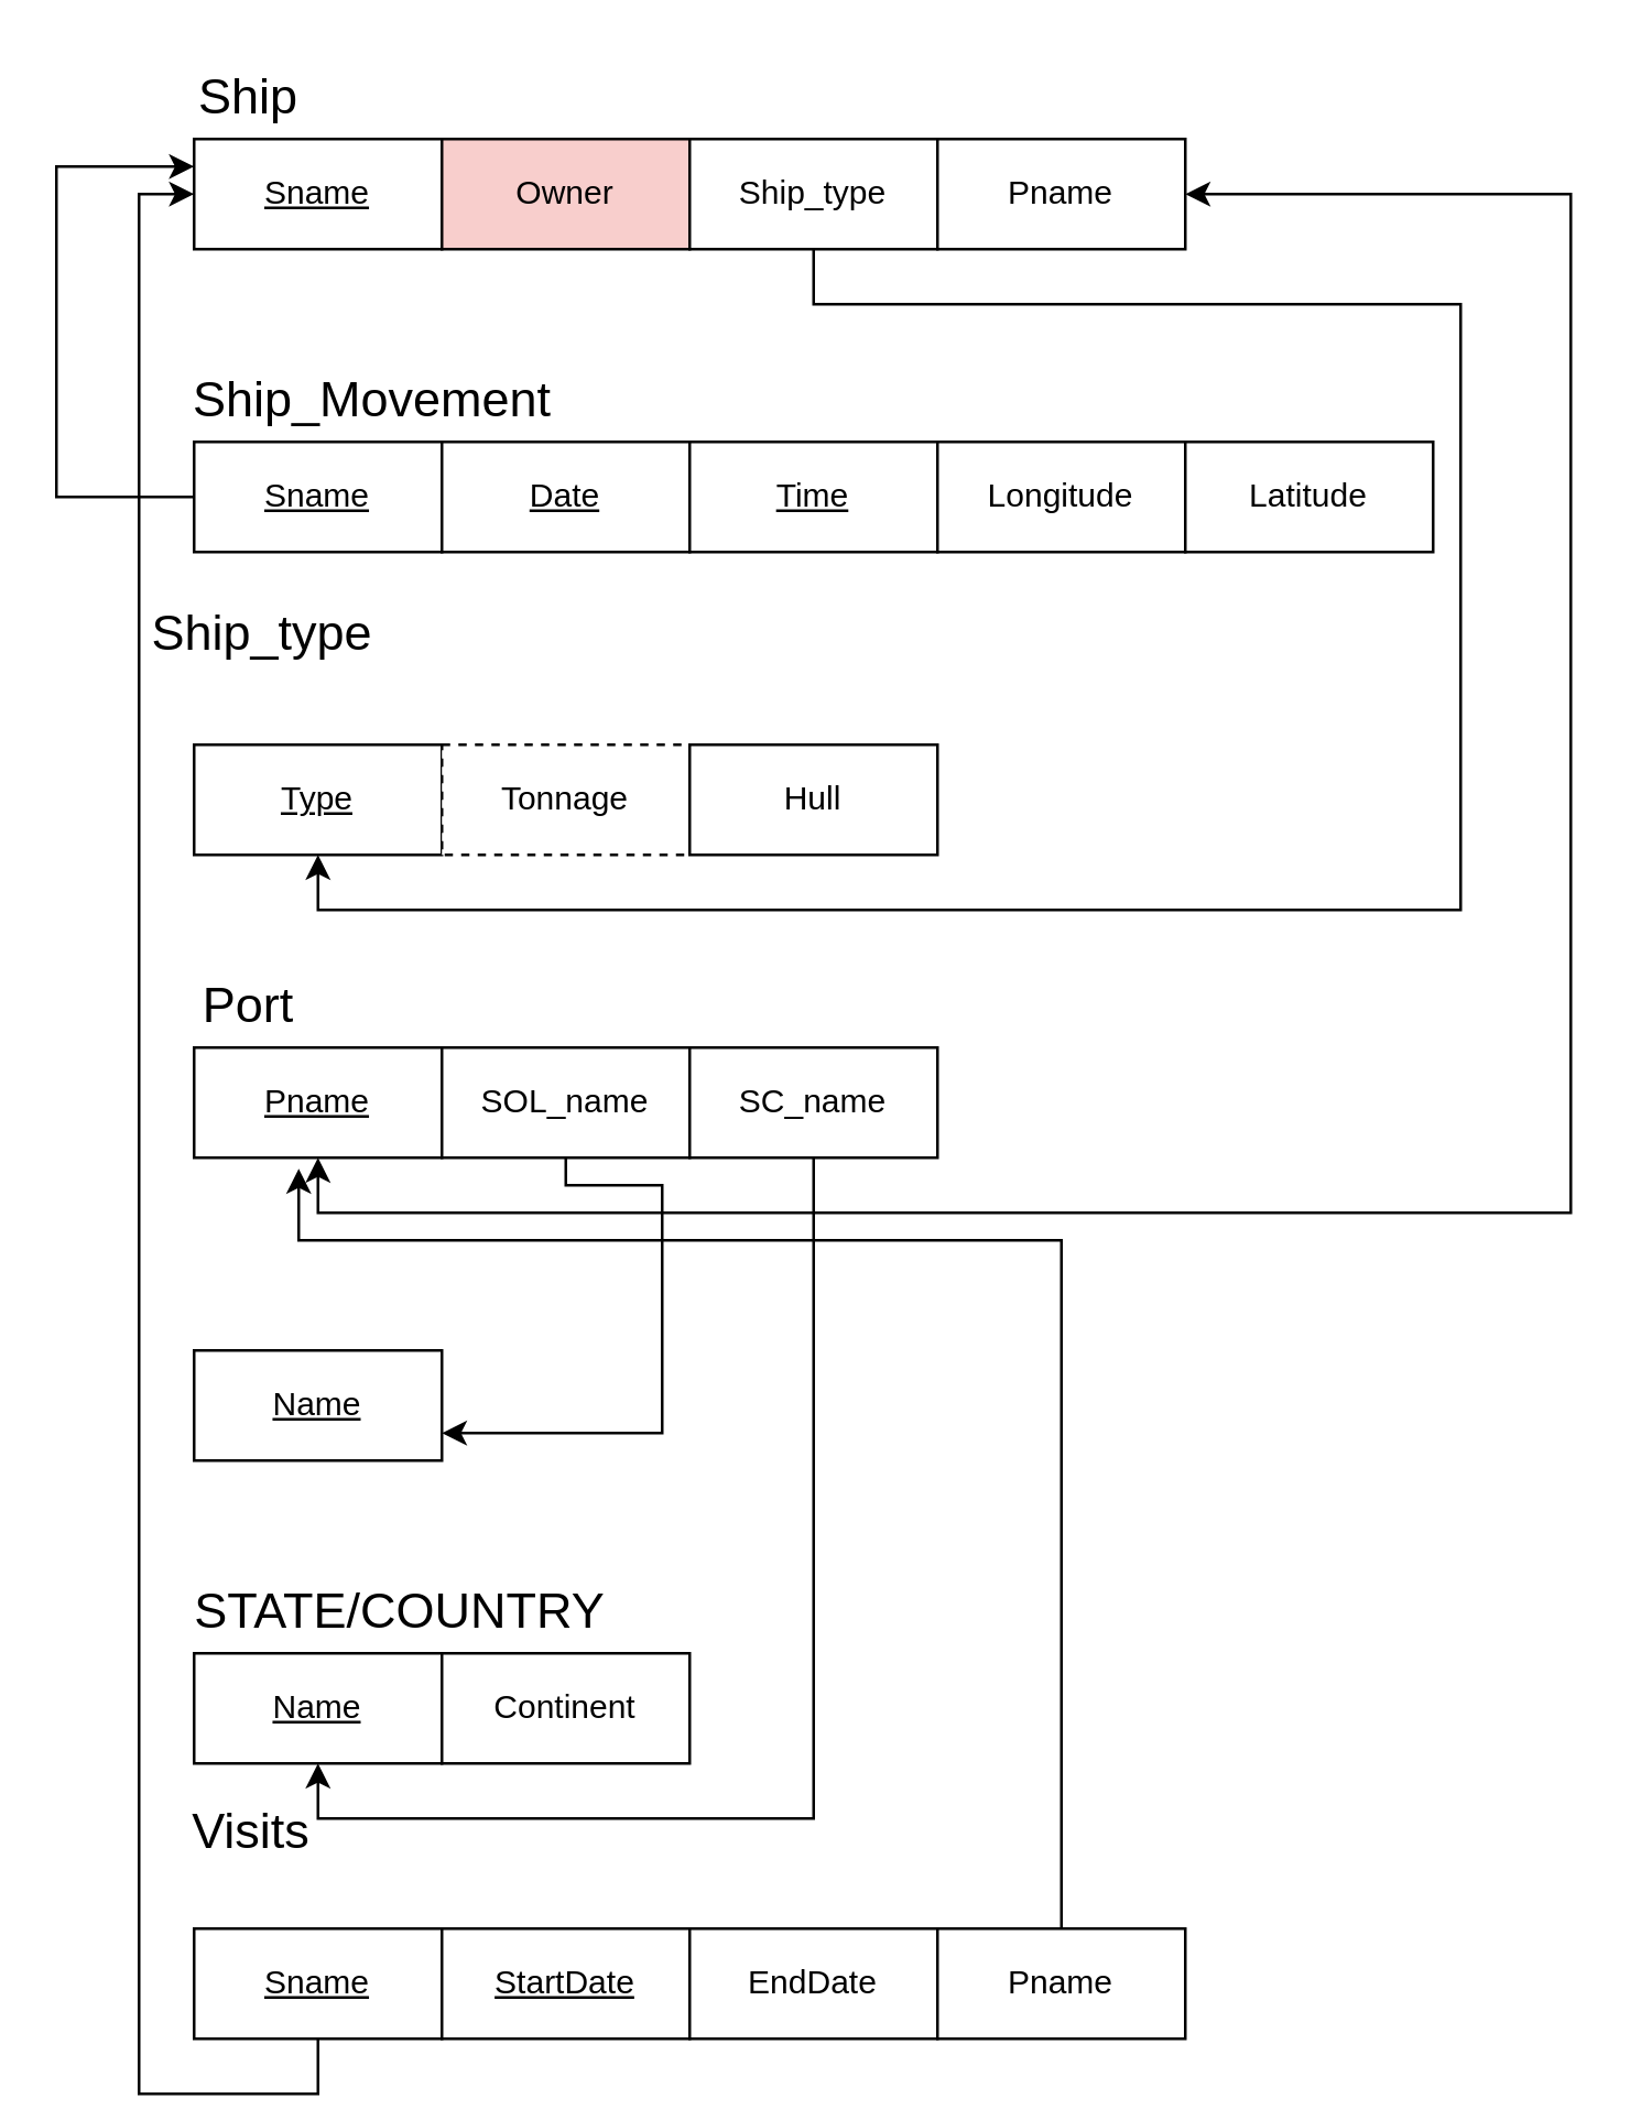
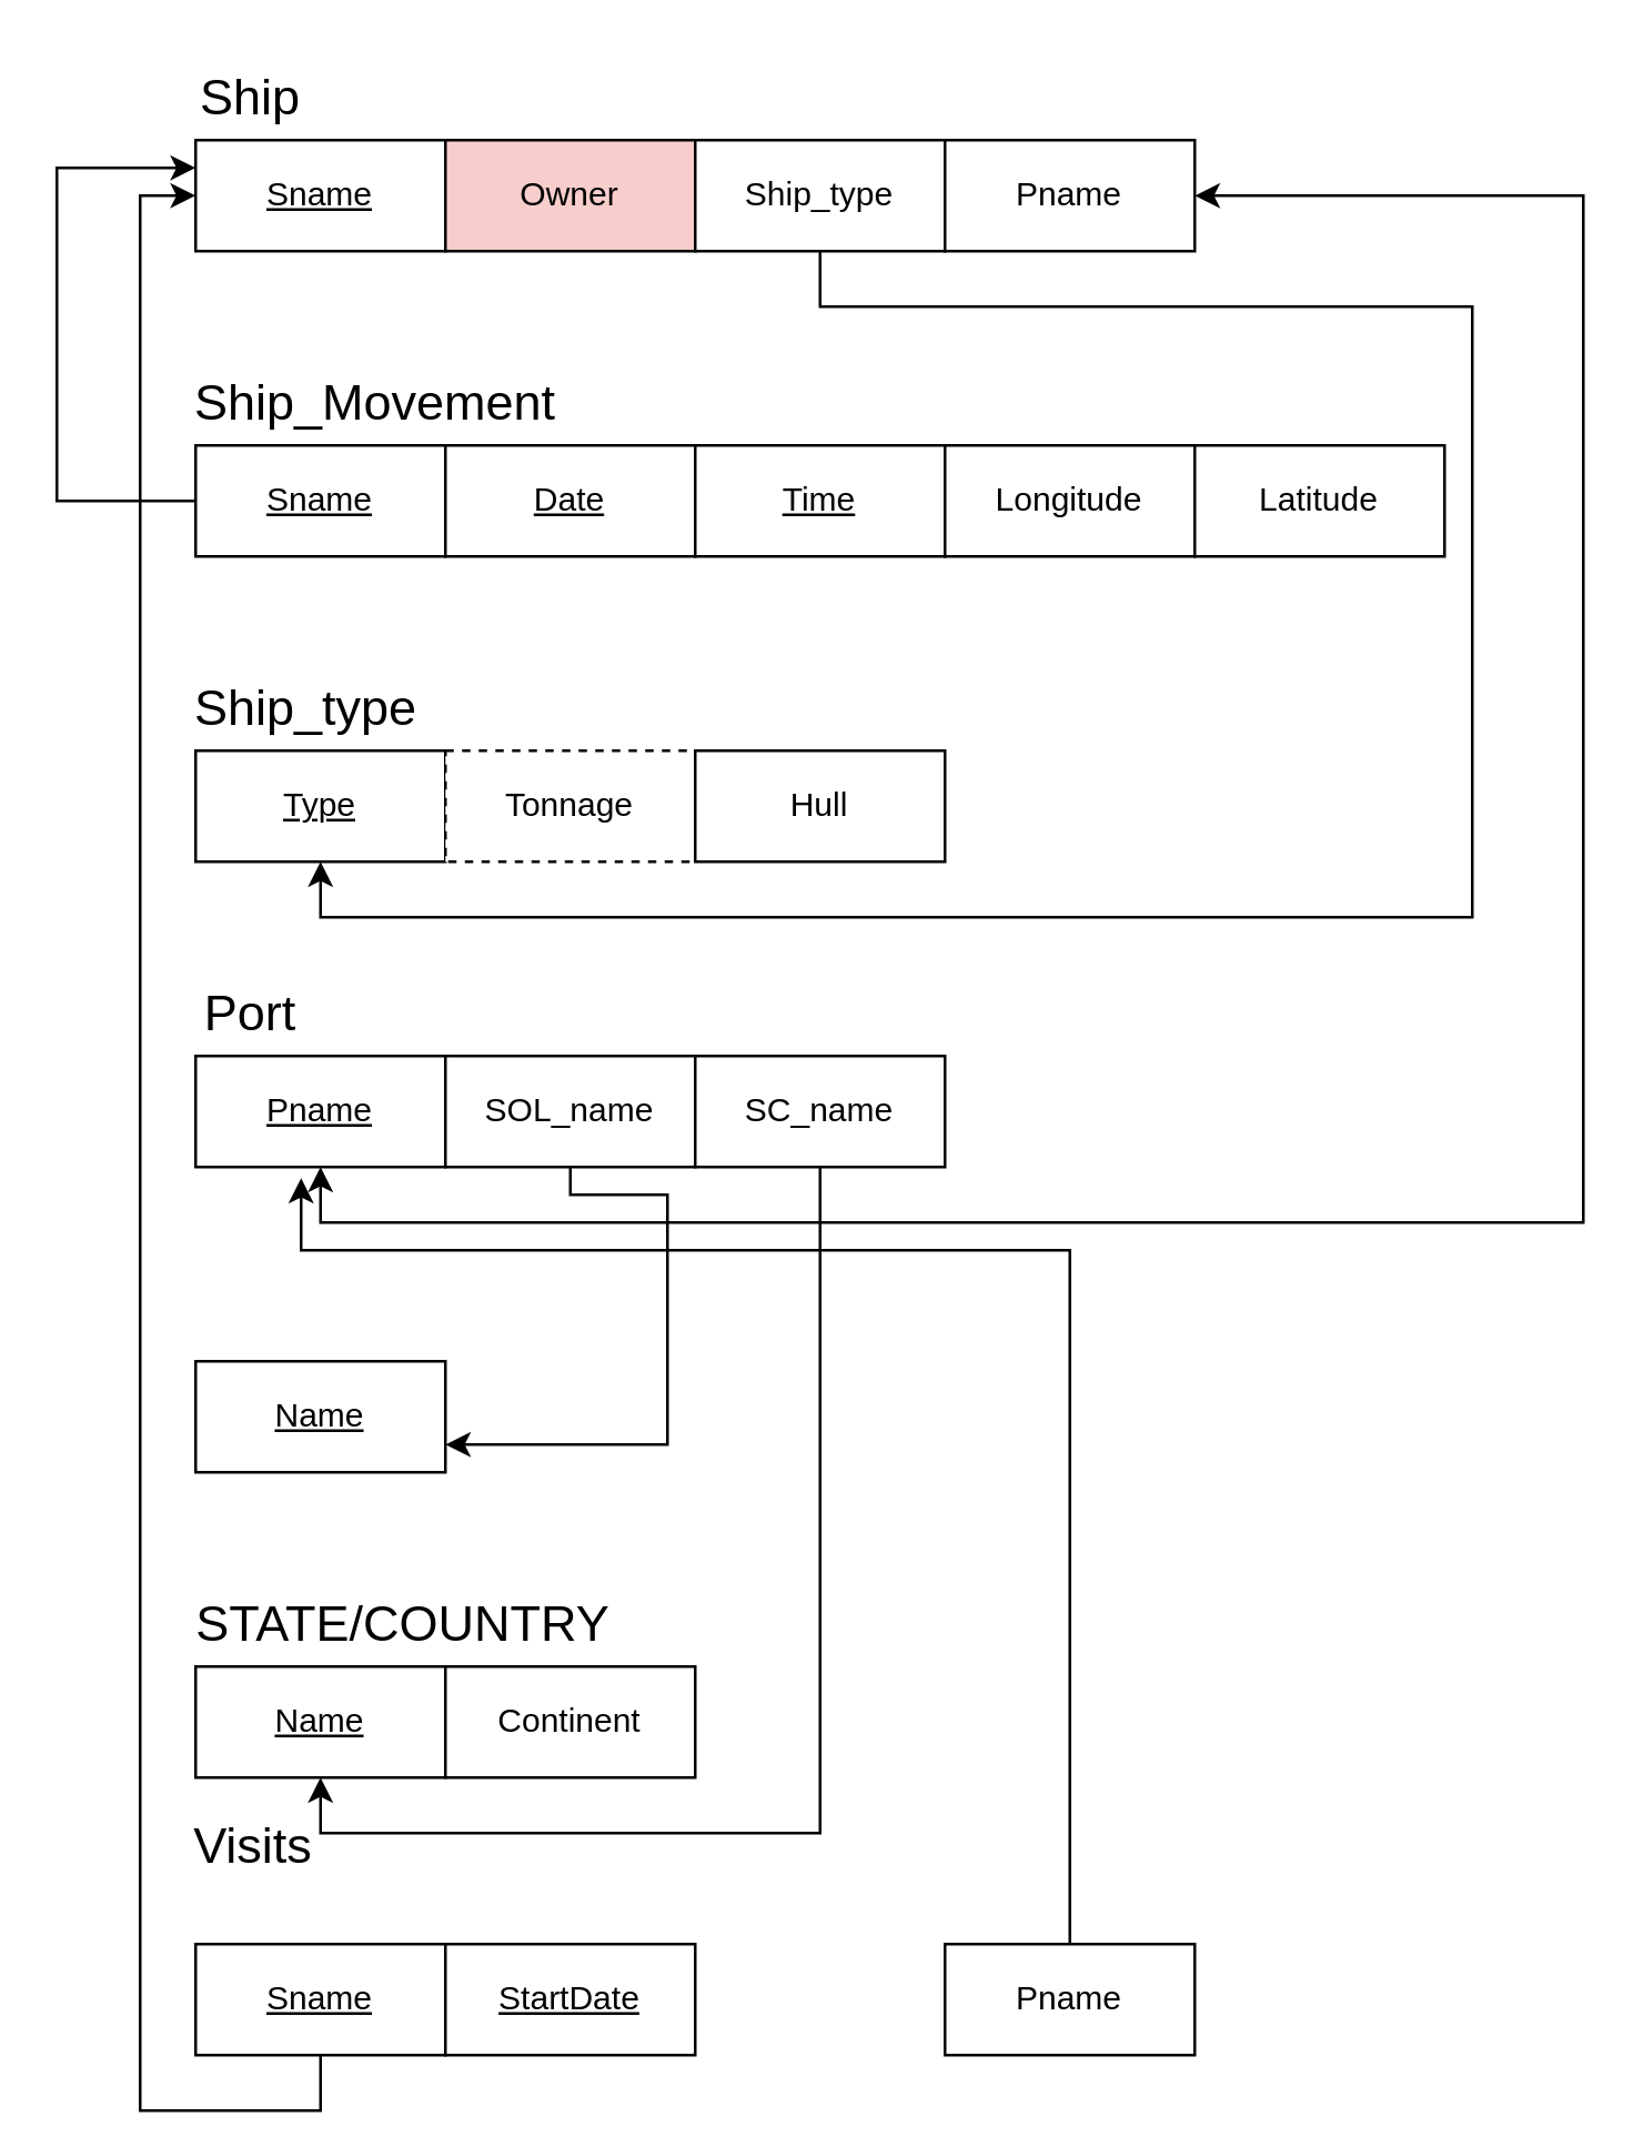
- <mxCell id="18" value="&lt;font style=&quot;font-size: 18px&quot;&gt;Ship_type&lt;/font&gt;" style="text;html=1;strokeColor=none;fillColor=none;align=center;verticalAlign=middle;whiteSpace=wrap;rounded=0;" vertex="1" parent="1"><mxGeometry x="55" y="215" width="80" height="30" as="geometry" /></mxCell>
+ <mxCell id="18" value="&lt;font style=&quot;font-size: 18px&quot;&gt;Ship_type&lt;/font&gt;" style="text;html=1;strokeColor=none;fillColor=none;align=center;verticalAlign=middle;whiteSpace=wrap;rounded=0;" vertex="1" parent="1"><mxGeometry x="70" y="240" width="80" height="30" as="geometry" /></mxCell>
- <mxCell id="33" value="EndDate" style="rounded=0;whiteSpace=wrap;html=1;" vertex="1" parent="1"><mxGeometry x="250" y="700" width="90" height="40" as="geometry" /></mxCell>
